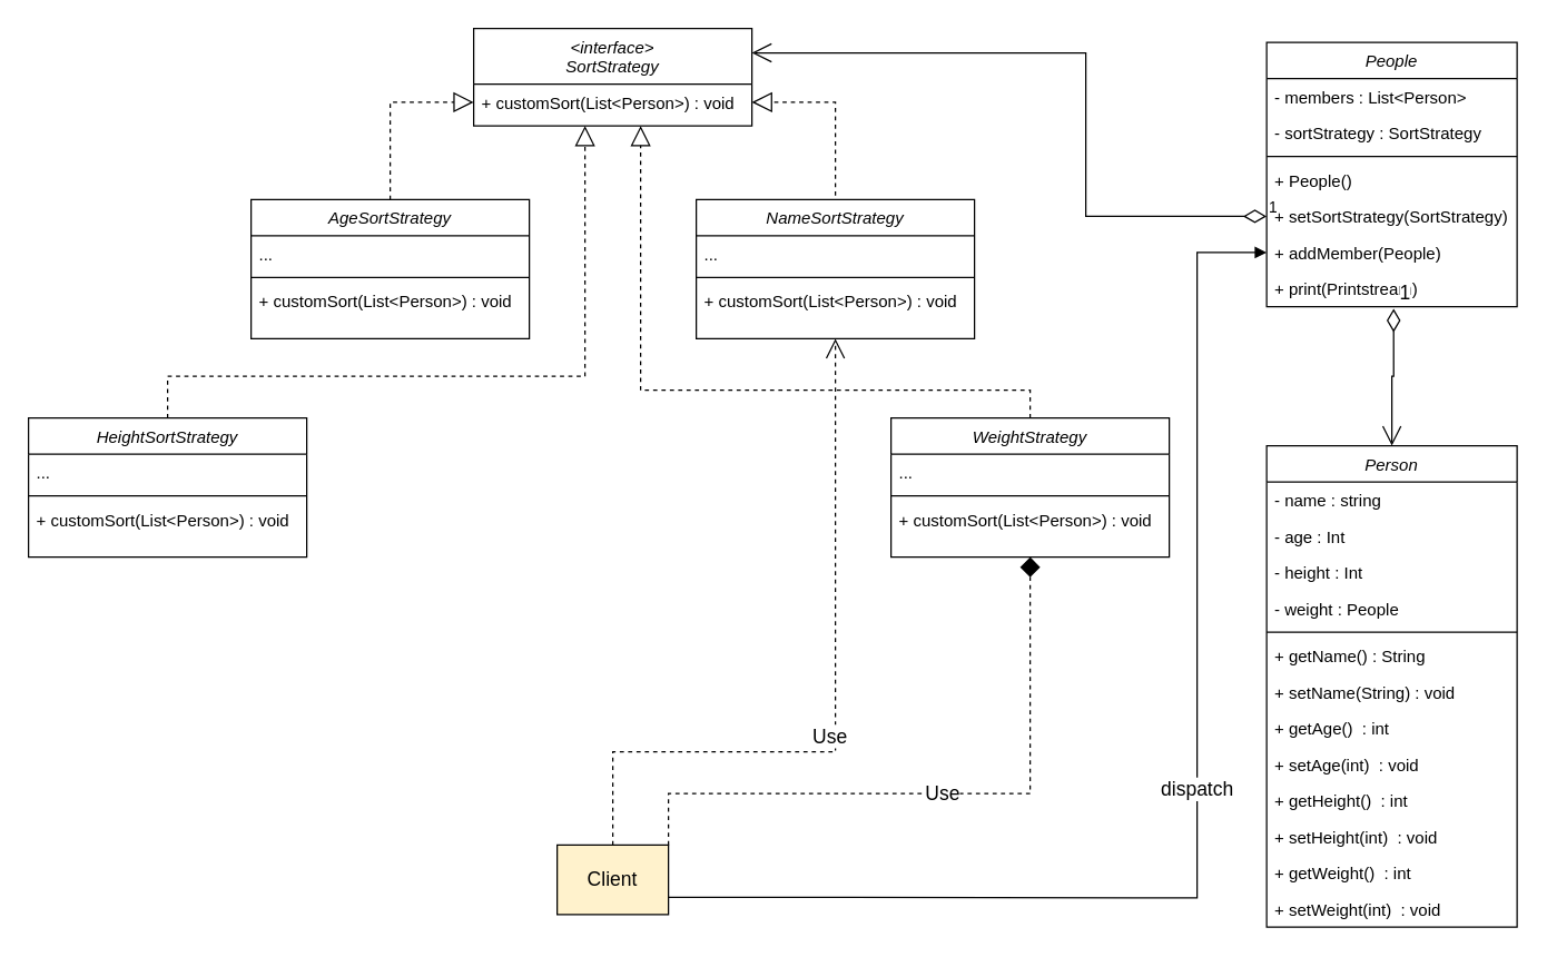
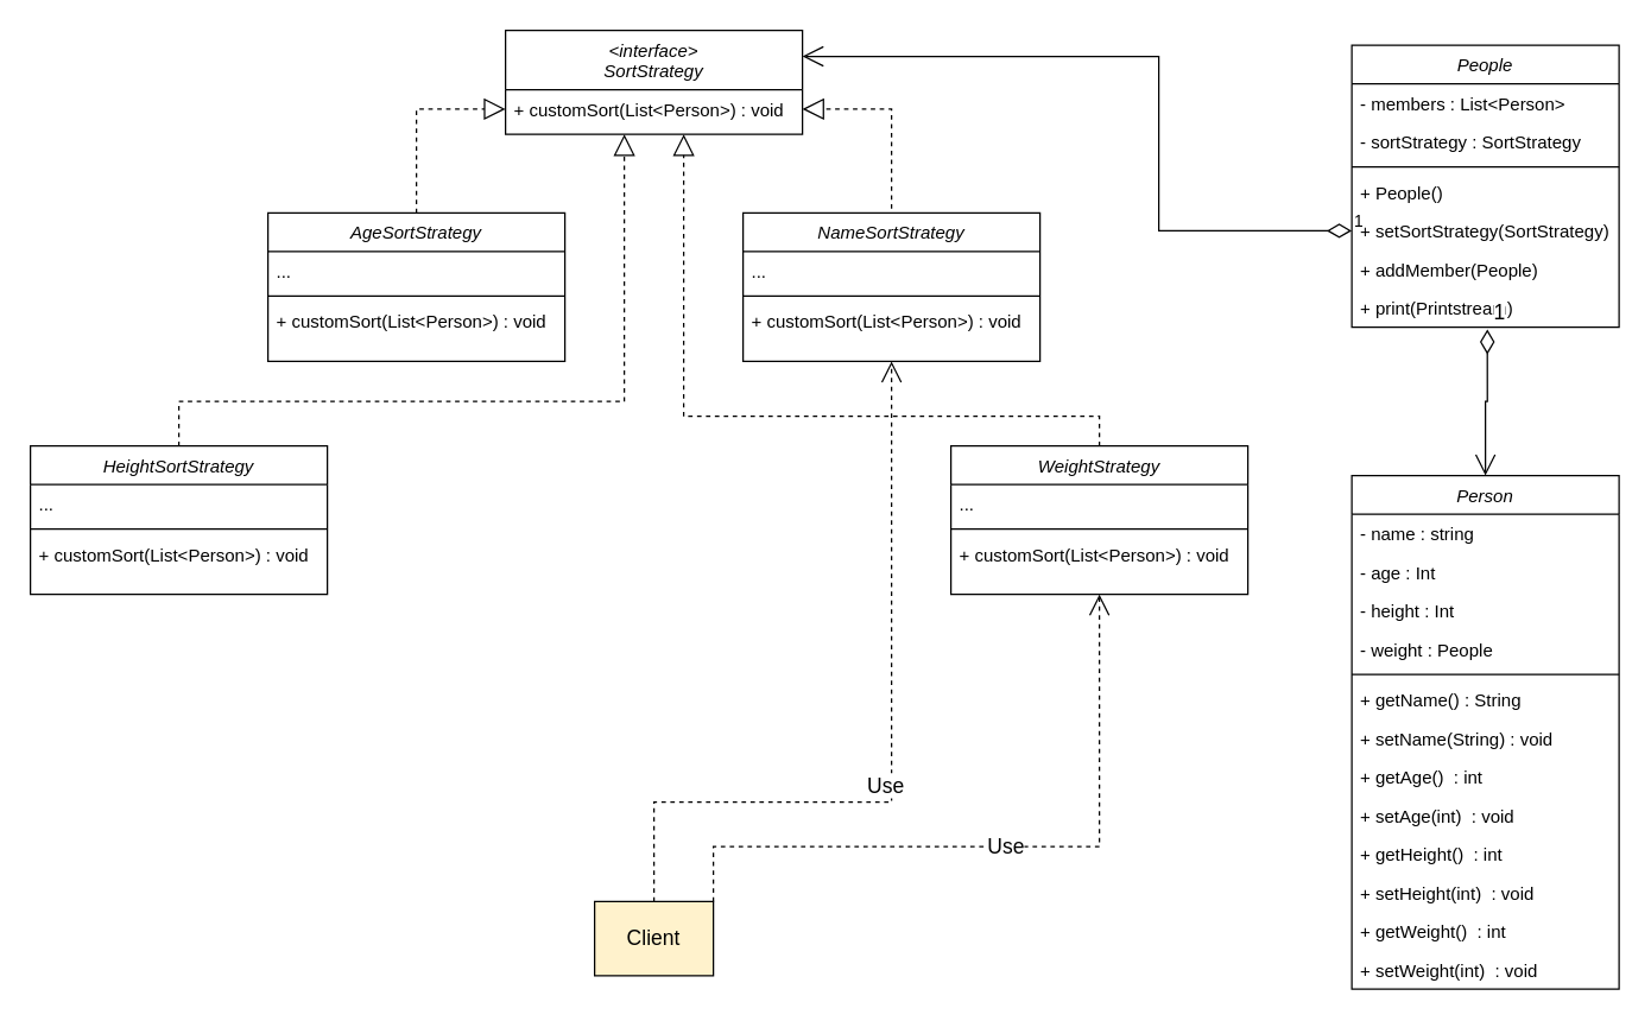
- <mxCell id="48" value="Use" style="endArrow=diamond;endSize=12;dashed=1;html=1;rounded=0;fontSize=14;entryX=0.5;entryY=1;entryDx=0;entryDy=0;exitX=1;exitY=0;exitDx=0;exitDy=0;" edge="1" parent="1" source="47" target="14"><mxGeometry width="160" relative="1" as="geometry"><mxPoint x="170" y="650" as="sourcePoint" /><mxPoint x="330" y="650" as="targetPoint" /><Array as="points"><mxPoint x="480" y="570" /><mxPoint x="740" y="570" /></Array></mxGeometry></mxCell>
+ <mxCell id="48" value="Use" style="endArrow=open;endSize=12;dashed=1;html=1;rounded=0;fontSize=14;entryX=0.5;entryY=1;entryDx=0;entryDy=0;exitX=1;exitY=0;exitDx=0;exitDy=0;" edge="1" parent="1" source="47" target="14"><mxGeometry width="160" relative="1" as="geometry"><mxPoint x="170" y="650" as="sourcePoint" /><mxPoint x="330" y="650" as="targetPoint" /><Array as="points"><mxPoint x="480" y="570" /><mxPoint x="740" y="570" /></Array></mxGeometry></mxCell>
- <mxCell id="50" value="dispatch" style="html=1;verticalAlign=bottom;endArrow=block;rounded=0;fontSize=14;entryX=0;entryY=0.5;entryDx=0;entryDy=0;exitX=1;exitY=0.75;exitDx=0;exitDy=0;" edge="1" parent="1" source="47" target="26"><mxGeometry width="80" relative="1" as="geometry"><mxPoint x="490" y="640" as="sourcePoint" /><mxPoint x="620" y="640" as="targetPoint" /><Array as="points"><mxPoint x="860" y="645" /><mxPoint x="860" y="460" /><mxPoint x="860" y="181" /></Array></mxGeometry></mxCell>
